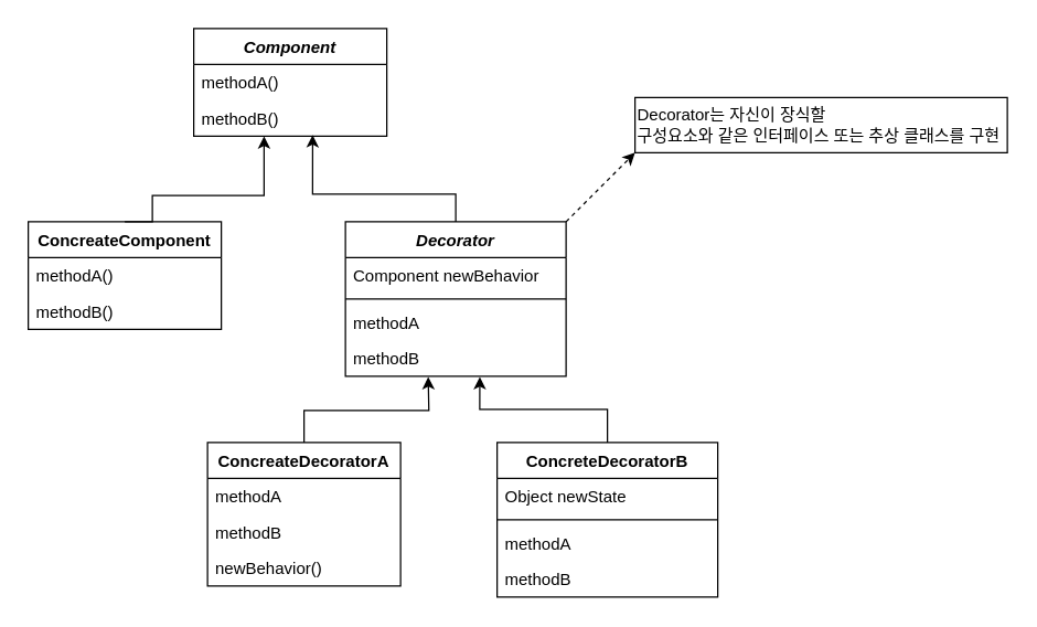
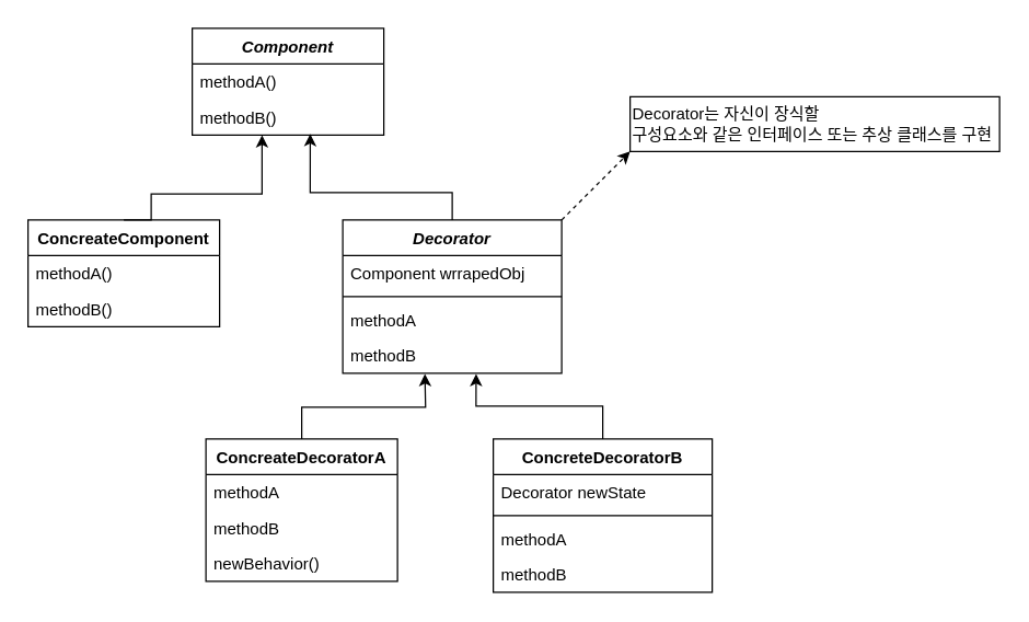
- <mxCell id="10" value="Component newBehavior" style="text;strokeColor=none;fillColor=none;align=left;verticalAlign=top;spacingLeft=4;spacingRight=4;overflow=hidden;rotatable=0;points=[[0,0.5],[1,0.5]];portConstraint=eastwest;" vertex="1" parent="9"><mxGeometry y="26" width="160" height="26" as="geometry" /></mxCell>
+ <mxCell id="10" value="Component wrrapedObj" style="text;strokeColor=none;fillColor=none;align=left;verticalAlign=top;spacingLeft=4;spacingRight=4;overflow=hidden;rotatable=0;points=[[0,0.5],[1,0.5]];portConstraint=eastwest;" vertex="1" parent="9"><mxGeometry y="26" width="160" height="26" as="geometry" /></mxCell>
- <mxCell id="20" value="Object newState" style="text;strokeColor=none;fillColor=none;align=left;verticalAlign=top;spacingLeft=4;spacingRight=4;overflow=hidden;rotatable=0;points=[[0,0.5],[1,0.5]];portConstraint=eastwest;" vertex="1" parent="19"><mxGeometry y="26" width="160" height="26" as="geometry" /></mxCell>
+ <mxCell id="20" value="Decorator newState" style="text;strokeColor=none;fillColor=none;align=left;verticalAlign=top;spacingLeft=4;spacingRight=4;overflow=hidden;rotatable=0;points=[[0,0.5],[1,0.5]];portConstraint=eastwest;" vertex="1" parent="19"><mxGeometry y="26" width="160" height="26" as="geometry" /></mxCell>
